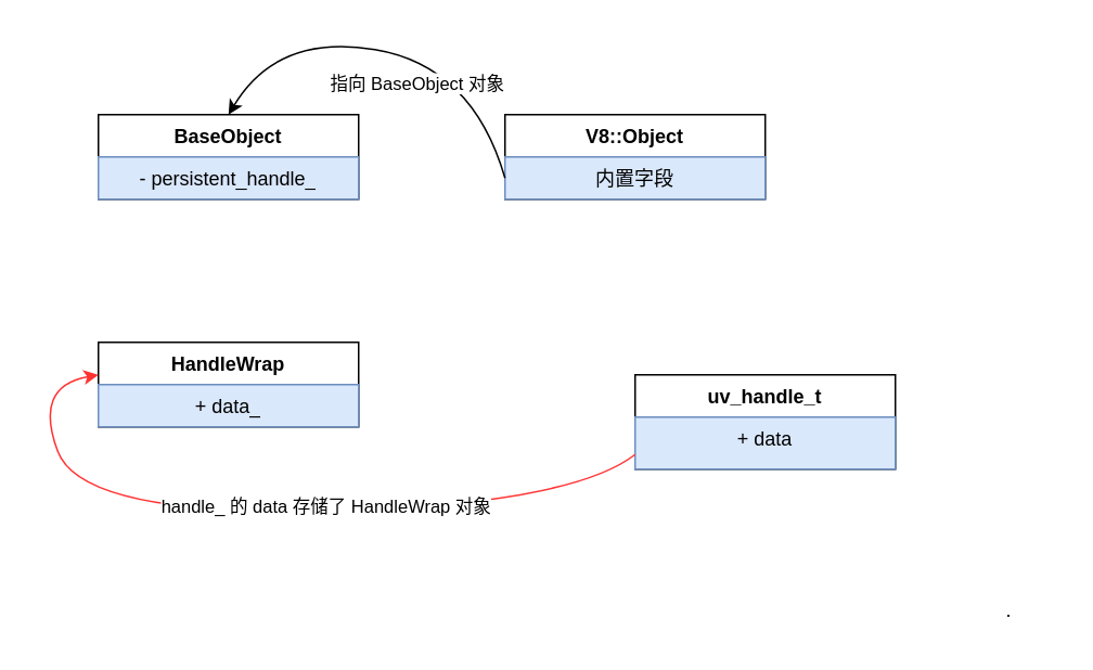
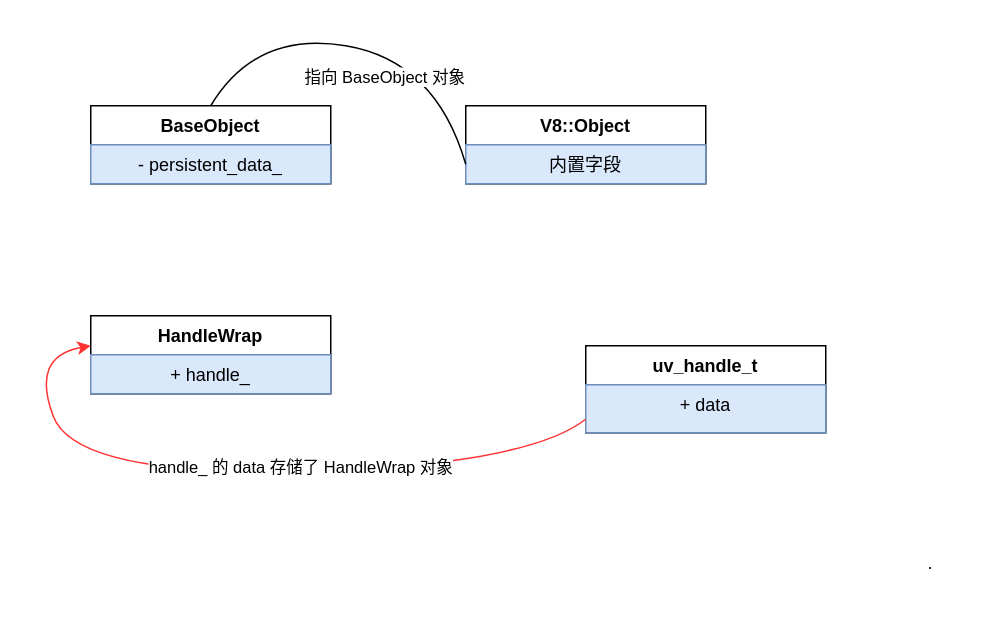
- <mxCell id="6" value="" style="curved=1;endArrow=classic;html=1;rounded=0;exitX=0;exitY=0.5;exitDx=0;exitDy=0;entryX=0.5;entryY=0;entryDx=0;entryDy=0;" edge="1" parent="1" source="5" target="2"><mxGeometry width="50" height="50" relative="1" as="geometry"><mxPoint x="180" y="40" as="sourcePoint" /><mxPoint x="230" y="-10" as="targetPoint" /><Array as="points"><mxPoint x="290" y="40" /><mxPoint x="170" y="20" /></Array></mxGeometry></mxCell>
+ <mxCell id="6" value="" style="curved=1;endArrow=none;html=1;rounded=0;exitX=0;exitY=0.5;exitDx=0;exitDy=0;entryX=0.5;entryY=0;entryDx=0;entryDy=0;" edge="1" parent="1" source="5" target="2"><mxGeometry width="50" height="50" relative="1" as="geometry"><mxPoint x="180" y="40" as="sourcePoint" /><mxPoint x="230" y="-10" as="targetPoint" /><Array as="points"><mxPoint x="290" y="40" /><mxPoint x="170" y="20" /></Array></mxGeometry></mxCell>
- <mxCell id="3" value="-&amp;nbsp;persistent_handle_" style="text;strokeColor=#6c8ebf;fillColor=#dae8fc;align=center;verticalAlign=top;spacingLeft=4;spacingRight=4;overflow=hidden;rotatable=0;points=[[0,0.5],[1,0.5]];portConstraint=eastwest;whiteSpace=wrap;html=1;" vertex="1" parent="2"><mxGeometry y="26" width="160" height="26" as="geometry" /></mxCell>
+ <mxCell id="3" value="-&amp;nbsp;persistent_data_" style="text;strokeColor=#6c8ebf;fillColor=#dae8fc;align=center;verticalAlign=top;spacingLeft=4;spacingRight=4;overflow=hidden;rotatable=0;points=[[0,0.5],[1,0.5]];portConstraint=eastwest;whiteSpace=wrap;html=1;" vertex="1" parent="2"><mxGeometry y="26" width="160" height="26" as="geometry" /></mxCell>
- <mxCell id="9" value="+ data_&lt;br&gt;&amp;nbsp;" style="text;strokeColor=#6c8ebf;fillColor=#dae8fc;align=center;verticalAlign=top;spacingLeft=4;spacingRight=4;overflow=hidden;rotatable=0;points=[[0,0.5],[1,0.5]];portConstraint=eastwest;whiteSpace=wrap;html=1;" vertex="1" parent="8"><mxGeometry y="26" width="160" height="26" as="geometry" /></mxCell>
+ <mxCell id="9" value="+ handle_&lt;br&gt;&amp;nbsp;" style="text;strokeColor=#6c8ebf;fillColor=#dae8fc;align=center;verticalAlign=top;spacingLeft=4;spacingRight=4;overflow=hidden;rotatable=0;points=[[0,0.5],[1,0.5]];portConstraint=eastwest;whiteSpace=wrap;html=1;" vertex="1" parent="8"><mxGeometry y="26" width="160" height="26" as="geometry" /></mxCell>
